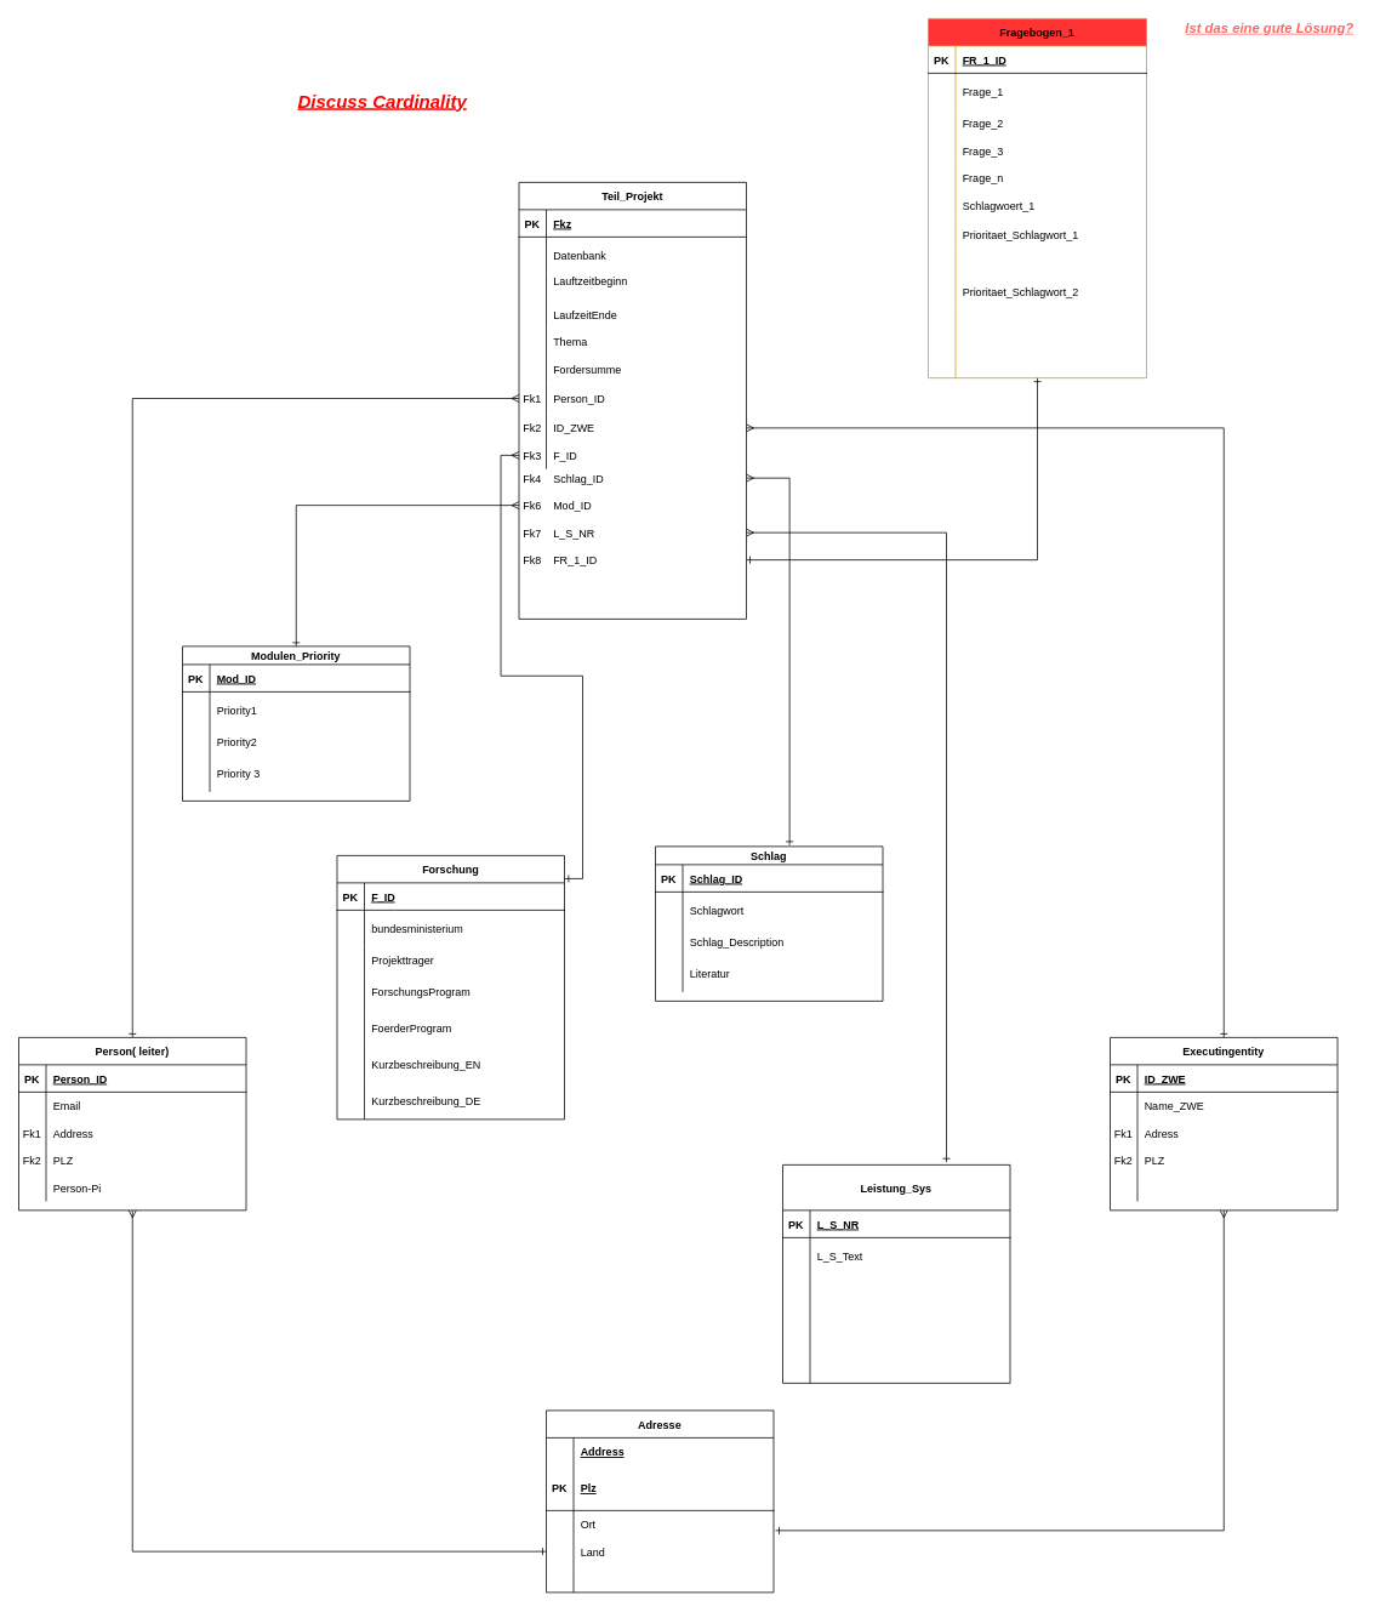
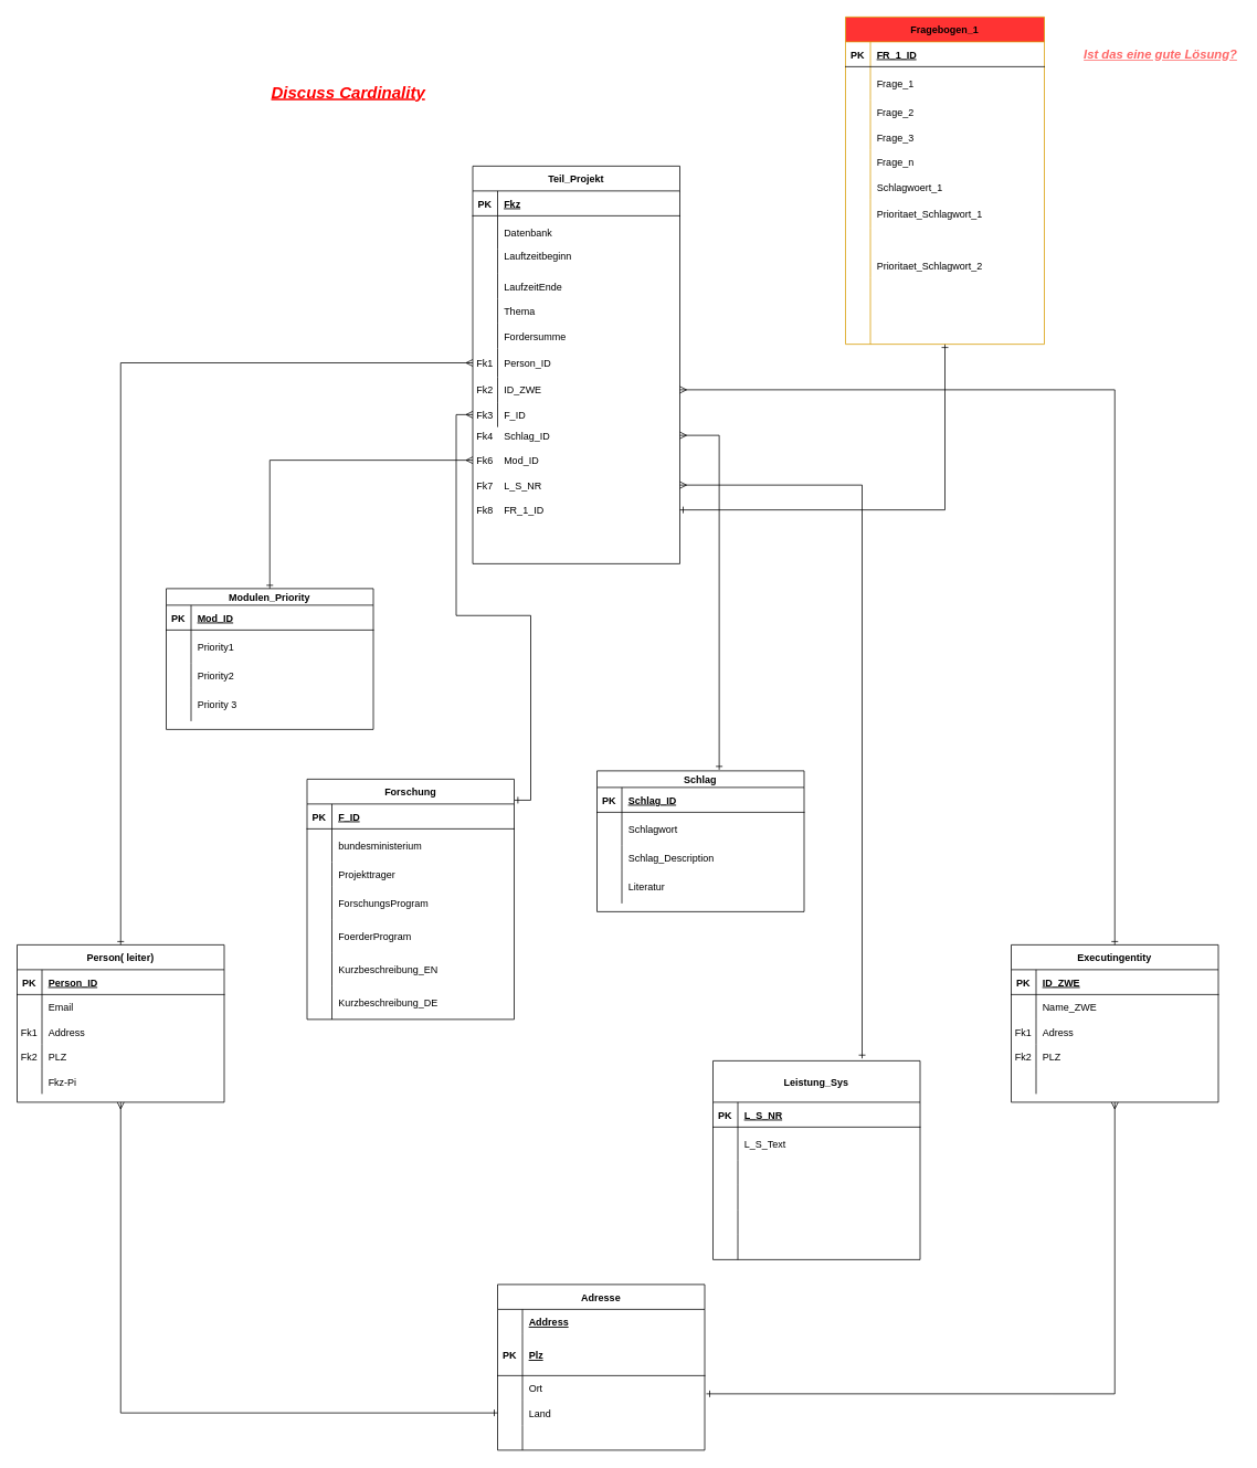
- <mxCell id="190" value="Ist das eine gute Lösung?" style="text;html=1;align=center;verticalAlign=middle;resizable=0;points=[];autosize=1;strokeColor=none;fontSize=15;fontColor=#FF6666;labelBorderColor=none;labelBackgroundColor=#ffffff;fontStyle=7" parent="1" vertex="1"><mxGeometry x="1295" y="20" width="200" height="20" as="geometry" /></mxCell>
+ <mxCell id="190" value="Ist das eine gute Lösung?" style="text;html=1;align=center;verticalAlign=middle;resizable=0;points=[];autosize=1;strokeColor=none;fontSize=15;fontColor=#FF6666;labelBorderColor=none;labelBackgroundColor=#ffffff;fontStyle=7" parent="1" vertex="1"><mxGeometry x="1300" y="55" width="200" height="20" as="geometry" /></mxCell>
- <mxCell id="64" value="Person-Pi" style="shape=partialRectangle;overflow=hidden;connectable=0;fillColor=none;top=0;left=0;bottom=0;right=0;align=left;spacingLeft=6;" parent="62" vertex="1"><mxGeometry x="30" width="220" height="30" as="geometry" /></mxCell>
+ <mxCell id="64" value="Fkz-Pi" style="shape=partialRectangle;overflow=hidden;connectable=0;fillColor=none;top=0;left=0;bottom=0;right=0;align=left;spacingLeft=6;" parent="62" vertex="1"><mxGeometry x="30" width="220" height="30" as="geometry" /></mxCell>
